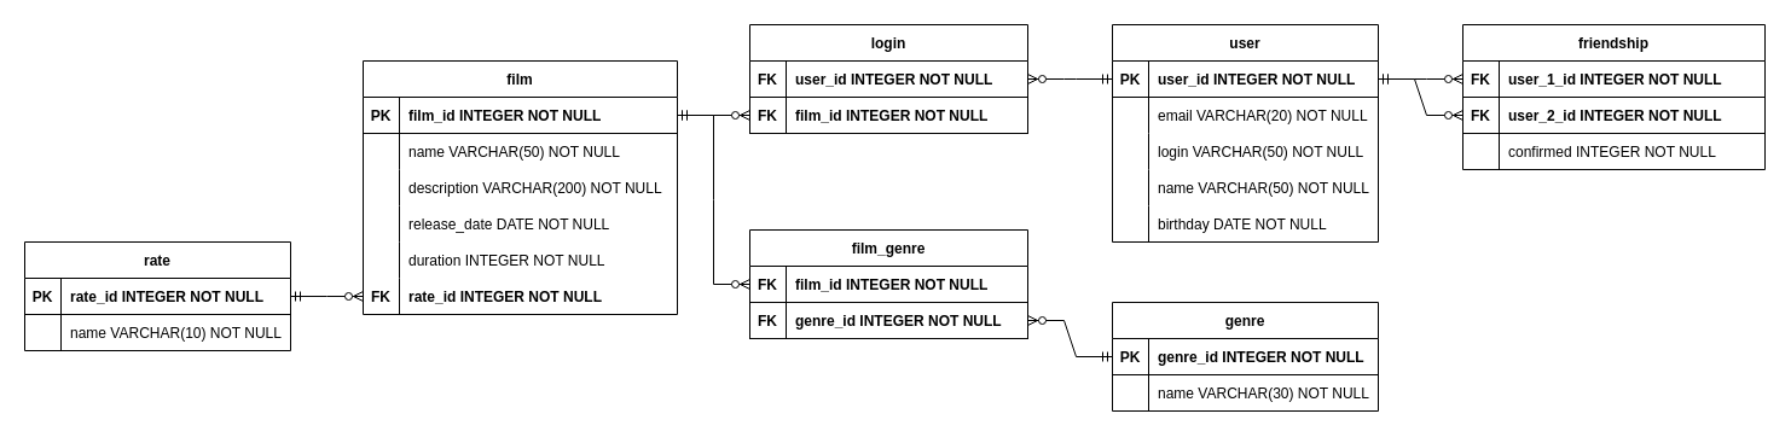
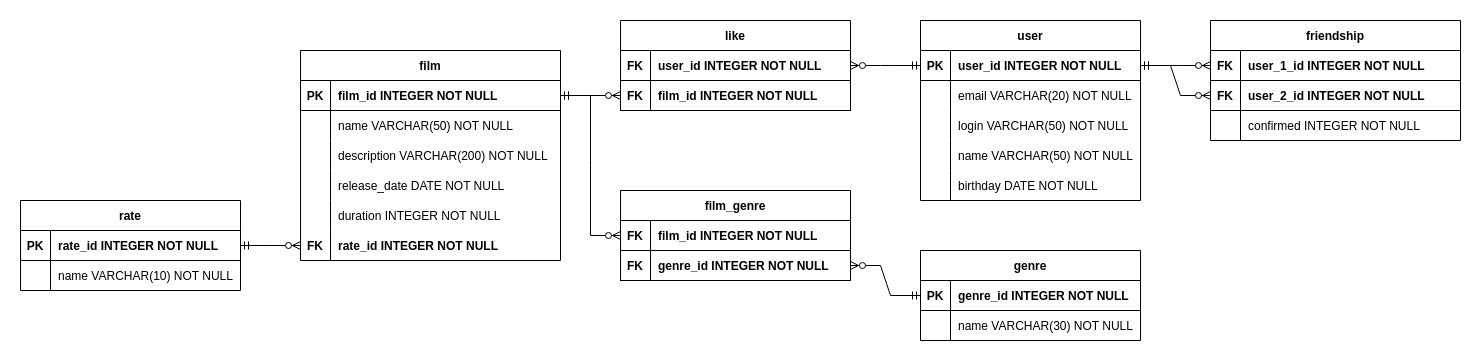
- <mxCell id="47" value="login" style="shape=table;startSize=30;container=1;collapsible=1;childLayout=tableLayout;fixedRows=1;rowLines=0;fontStyle=1;align=center;resizeLast=1;" vertex="1" parent="1"><mxGeometry x="620" y="20" width="230" height="90" as="geometry" /></mxCell>
+ <mxCell id="47" value="like" style="shape=table;startSize=30;container=1;collapsible=1;childLayout=tableLayout;fixedRows=1;rowLines=0;fontStyle=1;align=center;resizeLast=1;" vertex="1" parent="1"><mxGeometry x="620" y="20" width="230" height="90" as="geometry" /></mxCell>
